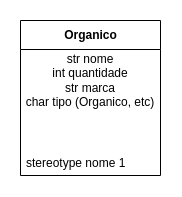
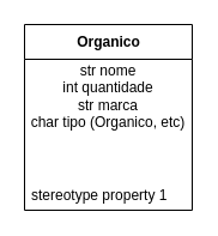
- <mxCell id="4" value="stereotype nome 1" style="text;html=1;strokeColor=none;fillColor=none;align=left;verticalAlign=middle;spacingLeft=4;spacingRight=4;overflow=hidden;rotatable=0;points=[[0,0.5],[1,0.5]];portConstraint=eastwest;" vertex="1" parent="2"><mxGeometry y="130" width="140" height="25" as="geometry" /></mxCell>
+ <mxCell id="4" value="stereotype property 1" style="text;html=1;strokeColor=none;fillColor=none;align=left;verticalAlign=middle;spacingLeft=4;spacingRight=4;overflow=hidden;rotatable=0;points=[[0,0.5],[1,0.5]];portConstraint=eastwest;" vertex="1" parent="2"><mxGeometry y="130" width="140" height="25" as="geometry" /></mxCell>
